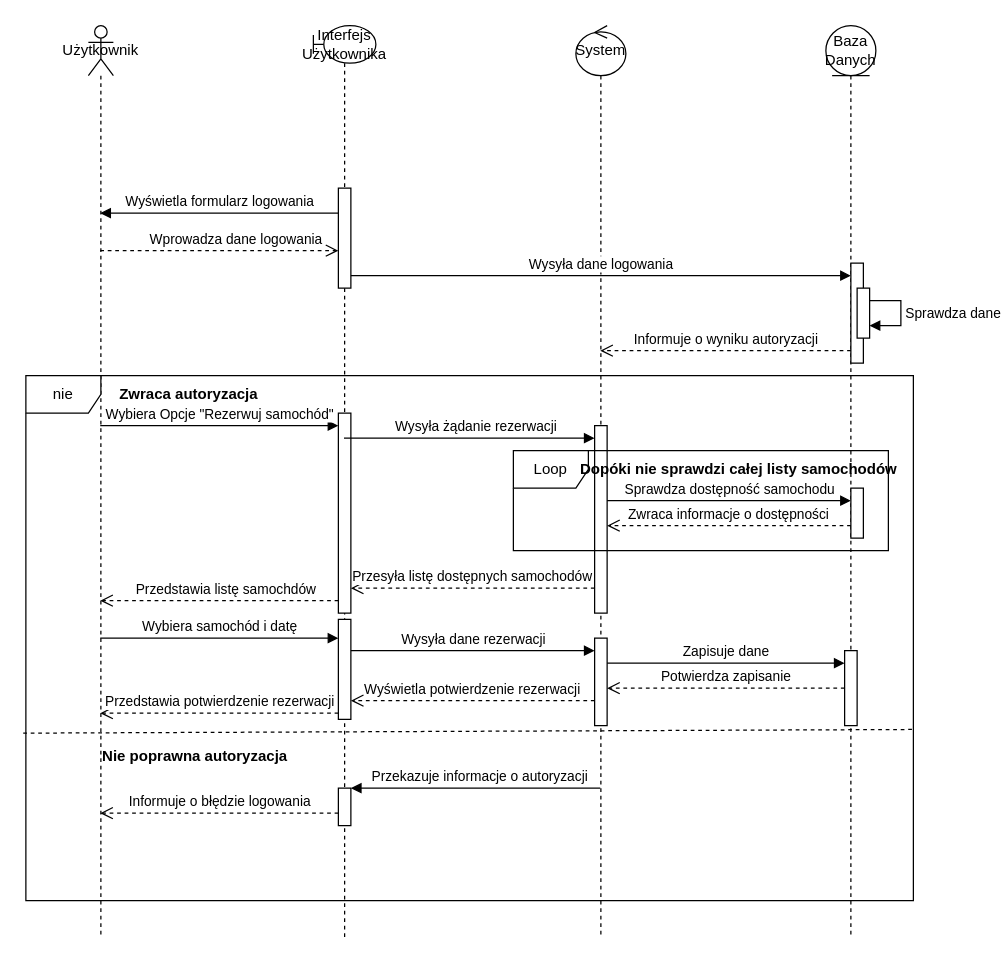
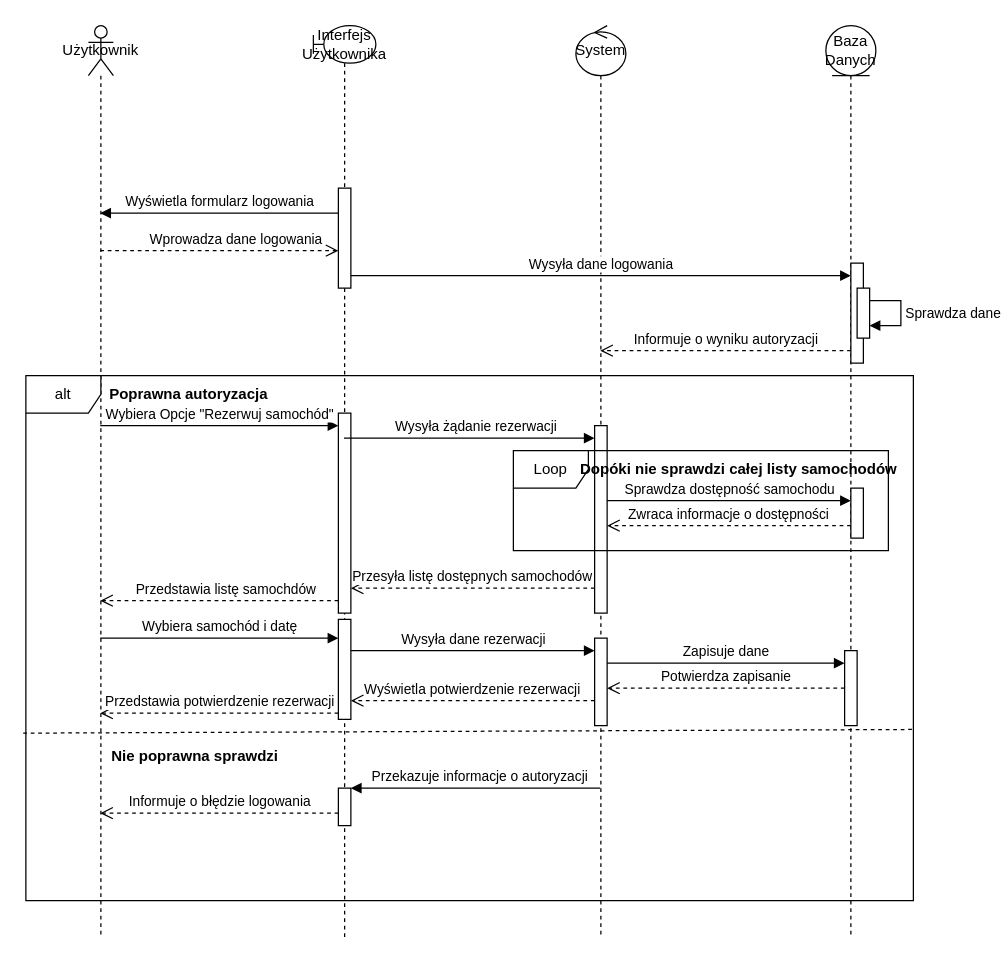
- <mxCell id="18" value="nie" style="shape=umlFrame;whiteSpace=wrap;html=1;pointerEvents=0;" vertex="1" parent="1"><mxGeometry x="20" y="300" width="710" height="420" as="geometry" /></mxCell>
+ <mxCell id="18" value="alt" style="shape=umlFrame;whiteSpace=wrap;html=1;pointerEvents=0;" vertex="1" parent="1"><mxGeometry x="20" y="300" width="710" height="420" as="geometry" /></mxCell>
- <mxCell id="20" value="&lt;b&gt;Zwraca autoryzacja&lt;/b&gt;" style="text;html=1;align=center;verticalAlign=middle;resizable=0;points=[];autosize=1;strokeColor=none;fillColor=none;" vertex="1" parent="1"><mxGeometry x="75" y="300" width="150" height="30" as="geometry" /></mxCell>
+ <mxCell id="20" value="&lt;b&gt;Poprawna autoryzacja&lt;/b&gt;" style="text;html=1;align=center;verticalAlign=middle;resizable=0;points=[];autosize=1;strokeColor=none;fillColor=none;" vertex="1" parent="1"><mxGeometry x="75" y="300" width="150" height="30" as="geometry" /></mxCell>
- <mxCell id="40" value="&lt;b&gt;Nie poprawna autoryzacja&lt;/b&gt;" style="text;html=1;align=center;verticalAlign=middle;resizable=0;points=[];autosize=1;strokeColor=none;fillColor=none;" vertex="1" parent="1"><mxGeometry x="70" y="590" width="170" height="30" as="geometry" /></mxCell>
+ <mxCell id="40" value="&lt;b&gt;Nie poprawna sprawdzi&lt;/b&gt;" style="text;html=1;align=center;verticalAlign=middle;resizable=0;points=[];autosize=1;strokeColor=none;fillColor=none;" vertex="1" parent="1"><mxGeometry x="70" y="590" width="170" height="30" as="geometry" /></mxCell>
